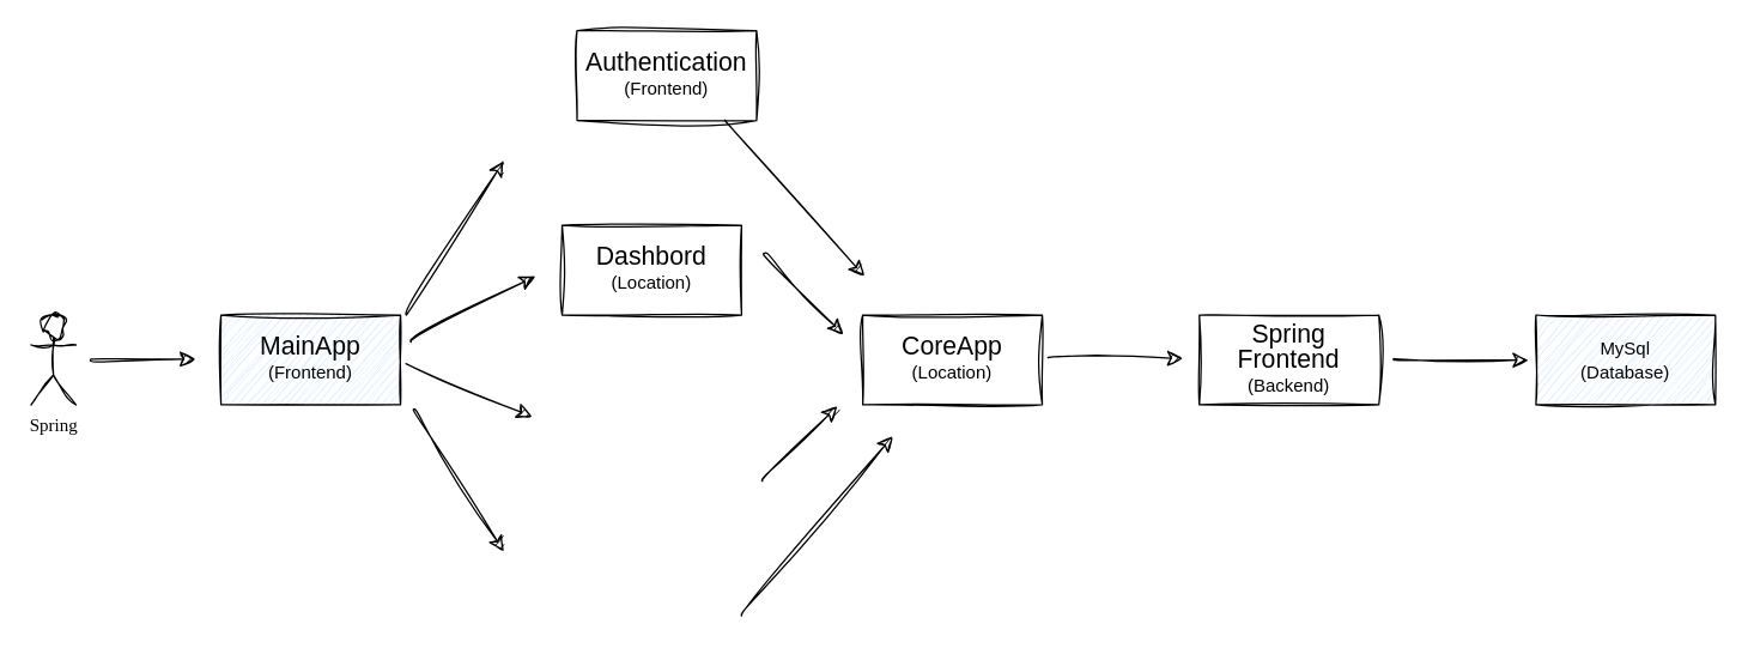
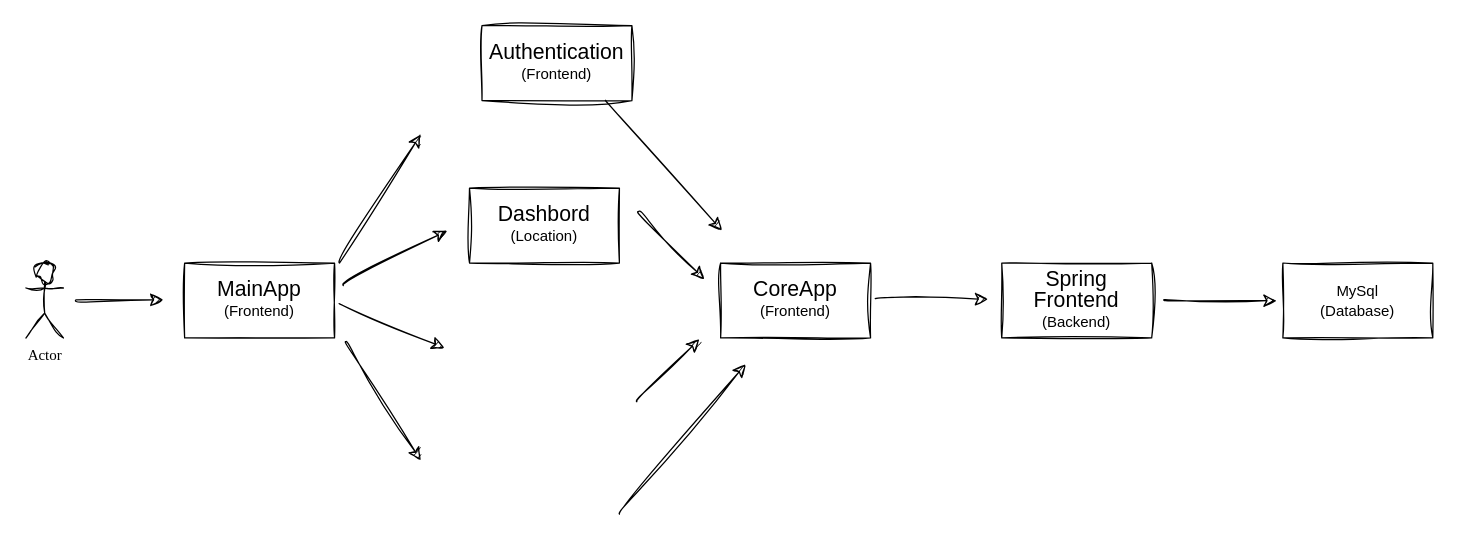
- <mxCell id="4" value="&lt;div style=&quot;line-height: 140%;&quot;&gt;&lt;font style=&quot;font-size: 17px;&quot;&gt;MainApp&lt;/font&gt;&lt;/div&gt;&lt;div&gt;(Frontend)&lt;/div&gt;" style="rounded=0;whiteSpace=wrap;html=1;sketch=1;curveFitting=1;jiggle=2;labelBackgroundColor=none;fillColor=#dae8fc;" vertex="1" parent="1"><mxGeometry x="147" y="210" width="120" height="60" as="geometry" /></mxCell>
+ <mxCell id="4" value="&lt;div style=&quot;line-height: 140%;&quot;&gt;&lt;font style=&quot;font-size: 17px;&quot;&gt;MainApp&lt;/font&gt;&lt;/div&gt;&lt;div&gt;(Frontend)&lt;/div&gt;" style="rounded=0;whiteSpace=wrap;html=1;sketch=1;curveFitting=1;jiggle=2;labelBackgroundColor=none;" vertex="1" parent="1"><mxGeometry x="147" y="210" width="120" height="60" as="geometry" /></mxCell>
- <mxCell id="11" value="&lt;div style=&quot;line-height: 140%;&quot;&gt;&lt;font style=&quot;font-size: 17px;&quot;&gt;CoreApp&lt;/font&gt;&lt;/div&gt;&lt;div&gt;(Location)&lt;/div&gt;" style="rounded=0;whiteSpace=wrap;html=1;sketch=1;curveFitting=1;jiggle=2;labelBackgroundColor=none;" vertex="1" parent="1"><mxGeometry x="576" y="210" width="120" height="60" as="geometry" /></mxCell>
+ <mxCell id="11" value="&lt;div style=&quot;line-height: 140%;&quot;&gt;&lt;font style=&quot;font-size: 17px;&quot;&gt;CoreApp&lt;/font&gt;&lt;/div&gt;&lt;div&gt;(Frontend)&lt;/div&gt;" style="rounded=0;whiteSpace=wrap;html=1;sketch=1;curveFitting=1;jiggle=2;labelBackgroundColor=none;" vertex="1" parent="1"><mxGeometry x="576" y="210" width="120" height="60" as="geometry" /></mxCell>
- <mxCell id="19" value="&lt;div style=&quot;line-height: 140%;&quot;&gt;MySql&lt;/div&gt;&lt;div&gt;(Database)&lt;/div&gt;" style="rounded=0;whiteSpace=wrap;html=1;sketch=1;curveFitting=1;jiggle=2;labelBackgroundColor=none;fillColor=#dae8fc;" vertex="1" parent="1"><mxGeometry x="1026" y="210" width="120" height="60" as="geometry" /></mxCell>
+ <mxCell id="19" value="&lt;div style=&quot;line-height: 140%;&quot;&gt;MySql&lt;/div&gt;&lt;div&gt;(Database)&lt;/div&gt;" style="rounded=0;whiteSpace=wrap;html=1;sketch=1;curveFitting=1;jiggle=2;labelBackgroundColor=none;" vertex="1" parent="1"><mxGeometry x="1026" y="210" width="120" height="60" as="geometry" /></mxCell>
- <mxCell id="2" value="Spring" style="shape=umlActor;verticalLabelPosition=bottom;verticalAlign=top;html=1;outlineConnect=0;hachureGap=4;fontFamily=Architects Daughter;fontSource=https%3A%2F%2Ffonts.googleapis.com%2Fcss%3Ffamily%3DArchitects%2BDaughter;labelBackgroundColor=none;sketch=1;curveFitting=1;jiggle=2;rounded=0;" vertex="1" parent="1"><mxGeometry x="20" y="210" width="30" height="60" as="geometry" /></mxCell>
+ <mxCell id="2" value="Actor" style="shape=umlActor;verticalLabelPosition=bottom;verticalAlign=top;html=1;outlineConnect=0;hachureGap=4;fontFamily=Architects Daughter;fontSource=https%3A%2F%2Ffonts.googleapis.com%2Fcss%3Ffamily%3DArchitects%2BDaughter;labelBackgroundColor=none;sketch=1;curveFitting=1;jiggle=2;rounded=0;" vertex="1" parent="1"><mxGeometry x="20" y="210" width="30" height="60" as="geometry" /></mxCell>
